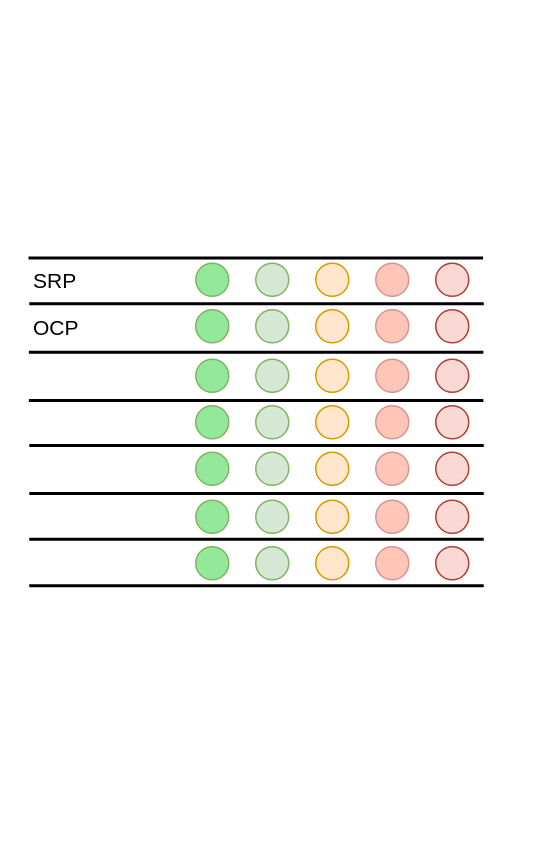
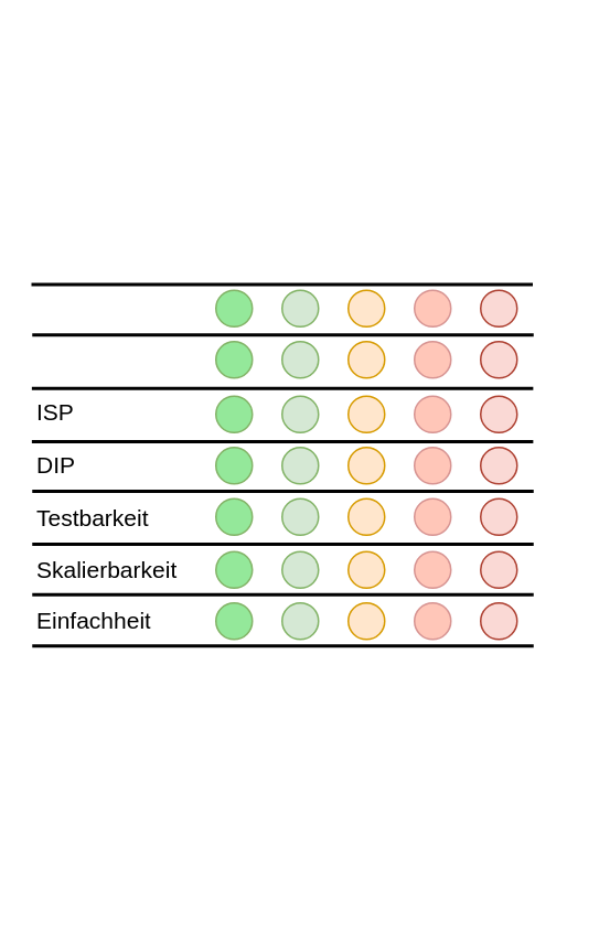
- <mxCell id="4" value="SRP" style="shape=partialRectangle;html=1;whiteSpace=wrap;connectable=0;fillColor=none;top=0;left=0;bottom=0;right=0;overflow=hidden;pointerEvents=1;fontSize=14;align=left;" parent="3" vertex="1"><mxGeometry width="100" height="32" as="geometry"><mxRectangle width="100" height="32" as="alternateBounds" /></mxGeometry></mxCell>
- <mxCell id="7" value="OCP" style="shape=partialRectangle;html=1;whiteSpace=wrap;connectable=0;fillColor=none;top=0;left=0;bottom=0;right=0;overflow=hidden;pointerEvents=1;fontSize=14;align=left;" parent="6" vertex="1"><mxGeometry width="100" height="30" as="geometry"><mxRectangle width="100" height="30" as="alternateBounds" /></mxGeometry></mxCell>
+ <mxCell id="10" value="ISP" style="shape=partialRectangle;html=1;whiteSpace=wrap;connectable=0;fillColor=none;top=0;left=0;bottom=0;right=0;overflow=hidden;pointerEvents=1;fontSize=14;align=left;" parent="9" vertex="1"><mxGeometry width="100" height="32" as="geometry"><mxRectangle width="100" height="32" as="alternateBounds" /></mxGeometry></mxCell>
+ <mxCell id="13" value="DIP" style="shape=partialRectangle;html=1;whiteSpace=wrap;connectable=0;fillColor=none;top=0;left=0;bottom=0;right=0;overflow=hidden;pointerEvents=1;fontSize=14;align=left;" parent="12" vertex="1"><mxGeometry width="100" height="32" as="geometry"><mxRectangle width="100" height="32" as="alternateBounds" /></mxGeometry></mxCell>
+ <mxCell id="16" value="Testbarkeit" style="shape=partialRectangle;html=1;whiteSpace=wrap;connectable=0;fillColor=none;top=0;left=0;bottom=0;right=0;overflow=hidden;pointerEvents=1;fontSize=14;align=left;strokeColor=none;" parent="15" vertex="1"><mxGeometry width="100" height="32" as="geometry"><mxRectangle width="100" height="32" as="alternateBounds" /></mxGeometry></mxCell>
+ <mxCell id="19" value="Skalierbarkeit" style="shape=partialRectangle;html=1;whiteSpace=wrap;connectable=0;fillColor=none;top=0;left=0;bottom=0;right=0;overflow=hidden;pointerEvents=1;fontSize=14;align=left;" parent="18" vertex="1"><mxGeometry width="100" height="30" as="geometry"><mxRectangle width="100" height="30" as="alternateBounds" /></mxGeometry></mxCell>
+ <mxCell id="22" value="Einfachheit" style="shape=partialRectangle;html=1;whiteSpace=wrap;connectable=0;fillColor=none;top=0;left=0;bottom=0;right=0;overflow=hidden;pointerEvents=1;fontSize=14;align=left;" parent="21" vertex="1"><mxGeometry width="100" height="32" as="geometry"><mxRectangle width="100" height="32" as="alternateBounds" /></mxGeometry></mxCell>
